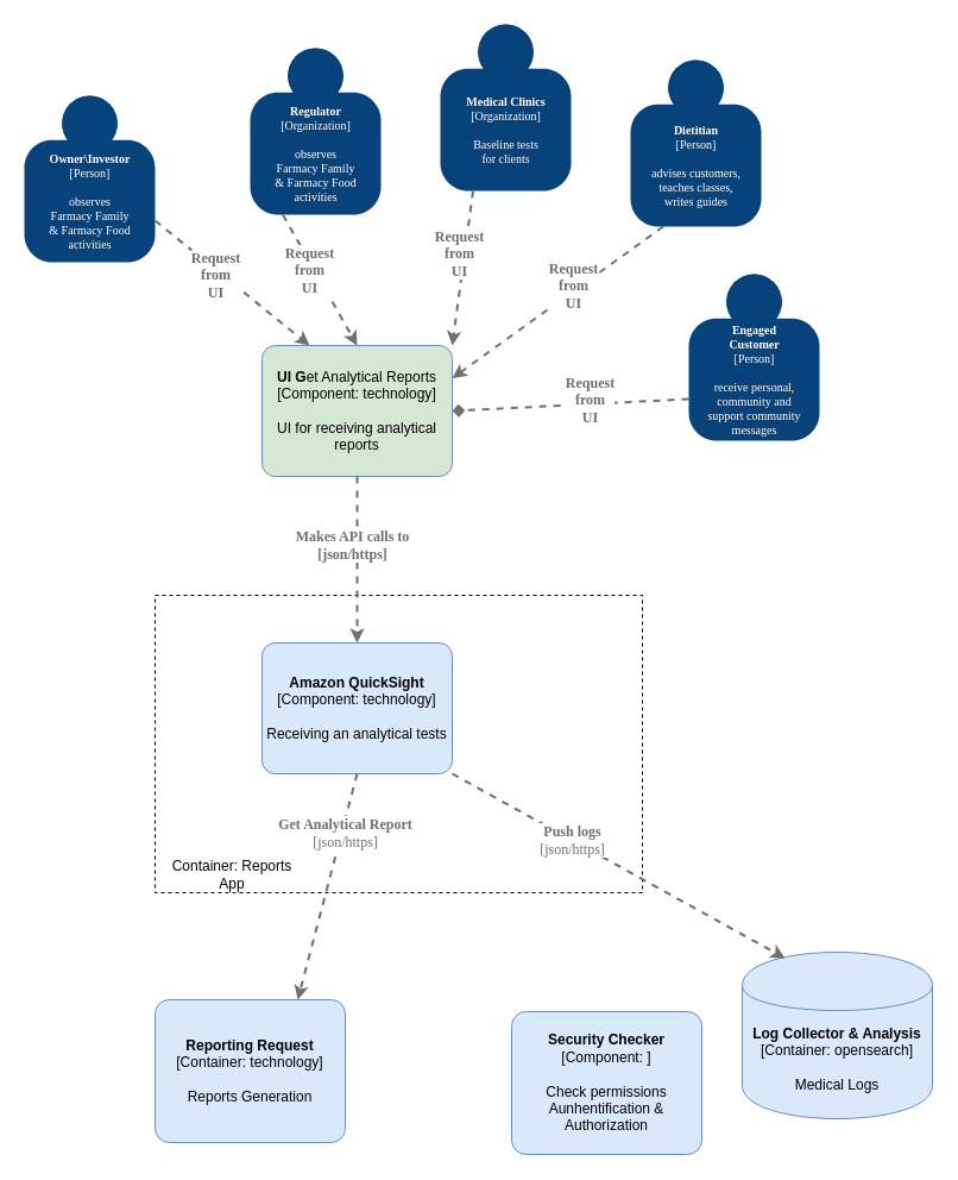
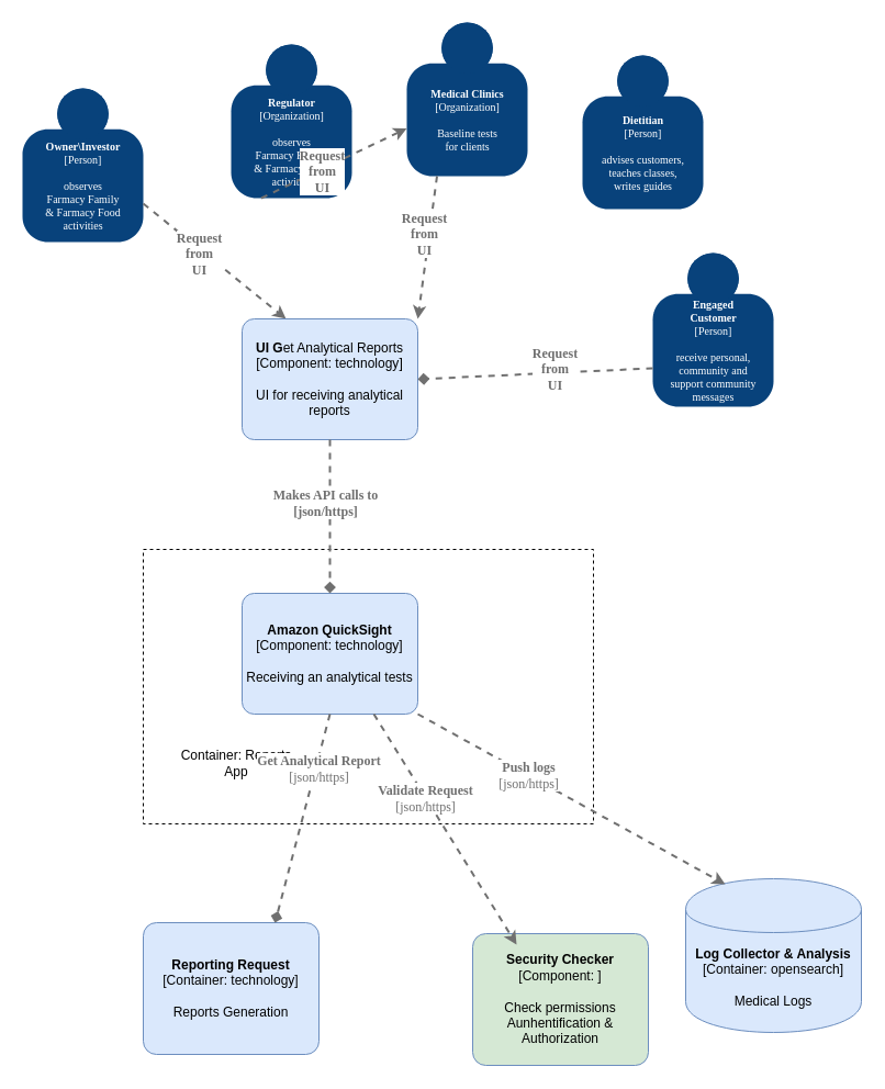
- <mxCell id="13" value="Request&lt;br&gt;from&lt;br&gt;UI" style="endArrow=classic;html=1;rounded=0;fontFamily=PT Mono;fontSize=12;fontColor=#707070;verticalAlign=middle;exitX=0.25;exitY=1;exitDx=0;exitDy=0;exitPerimeter=0;dashed=1;strokeColor=#707070;strokeWidth=2;endFill=1;startFill=0;fontStyle=1;entryX=0.5;entryY=0;entryDx=0;entryDy=0;entryPerimeter=0;" parent="1" source="9" target="15" edge="1"><mxGeometry x="-0.176" y="-3" width="50" height="50" relative="1" as="geometry"><mxPoint x="355" y="410" as="sourcePoint" /><mxPoint x="330" y="540" as="targetPoint" /><mxPoint x="-1" as="offset" /></mxGeometry></mxCell>
+ <mxCell id="13" value="Request&lt;br&gt;from&lt;br&gt;UI" style="endArrow=classic;html=1;rounded=0;fontFamily=PT Mono;fontSize=12;fontColor=#707070;verticalAlign=middle;exitX=0.25;exitY=1;exitDx=0;exitDy=0;exitPerimeter=0;dashed=1;strokeColor=#707070;strokeWidth=2;endFill=1;startFill=0;fontStyle=1;" parent="1" source="9" target="14" edge="1"><mxGeometry x="-0.176" y="-3" width="50" height="50" relative="1" as="geometry"><mxPoint x="355" y="410" as="sourcePoint" /><mxPoint x="330" y="540" as="targetPoint" /><mxPoint x="-1" as="offset" /></mxGeometry></mxCell>
- <mxCell id="21" value="Request&lt;br&gt;from&lt;br&gt;UI" style="endArrow=classic;html=1;rounded=0;fontFamily=PT Mono;fontSize=12;fontColor=#707070;verticalAlign=middle;exitX=0.25;exitY=1;exitDx=0;exitDy=0;exitPerimeter=0;dashed=1;strokeColor=#707070;strokeWidth=2;endFill=1;startFill=0;fontStyle=1;entryX=1;entryY=0.25;entryDx=0;entryDy=0;entryPerimeter=0;" edge="1" parent="1" source="18" target="15"><mxGeometry x="-0.176" y="-3" width="50" height="50" relative="1" as="geometry"><mxPoint x="407.5" y="170" as="sourcePoint" /><mxPoint x="390" y="300" as="targetPoint" /><mxPoint x="-1" as="offset" /></mxGeometry></mxCell>
- <mxCell id="19" value="&lt;b style=&quot;font-size: 10px;&quot;&gt;Engaged&#10;Customer&lt;/b&gt;&lt;div style=&quot;font-size: 10px;&quot;&gt;[Person]&lt;/div&gt;&lt;br style=&quot;font-size: 10px;&quot;&gt;&lt;div style=&quot;font-size: 10px;&quot;&gt;receive personal,&#10;community and&#10;support community&#10;messages&lt;/div&gt;" style="html=1;dashed=0;whitespace=wrap;fillColor=#08427b;strokeColor=none;fontColor=#ffffff;shape=mxgraph.c4.person;align=center;metaEdit=1;points=[[0.5,0,0],[1,0.5,0],[1,0.75,0],[0.75,1,0],[0.5,1,0],[0.25,1,0],[0,0.75,0],[0,0.5,0]];metaData={&quot;c4Type&quot;:{&quot;editable&quot;:false}};fontFamily=PT Mono;fontSize=10;" vertex="1" parent="1"><mxGeometry x="579" y="230" width="110.0" height="140" as="geometry" /></mxCell>
+ <mxCell id="19" value="&lt;b style=&quot;font-size: 10px;&quot;&gt;Engaged&#10;Customer&lt;/b&gt;&lt;div style=&quot;font-size: 10px;&quot;&gt;[Person]&lt;/div&gt;&lt;br style=&quot;font-size: 10px;&quot;&gt;&lt;div style=&quot;font-size: 10px;&quot;&gt;receive personal,&#10;community and&#10;support community&#10;messages&lt;/div&gt;" style="html=1;dashed=0;whitespace=wrap;fillColor=#08427b;strokeColor=none;fontColor=#ffffff;shape=mxgraph.c4.person;align=center;metaEdit=1;points=[[0.5,0,0],[1,0.5,0],[1,0.75,0],[0.75,1,0],[0.5,1,0],[0.25,1,0],[0,0.75,0],[0,0.5,0]];metaData={&quot;c4Type&quot;:{&quot;editable&quot;:false}};fontFamily=PT Mono;fontSize=10;" vertex="1" parent="1"><mxGeometry x="594" y="230" width="110.0" height="140" as="geometry" /></mxCell>
- <mxCell id="15" value="&lt;b&gt;UI G&lt;/b&gt;et Analytical Reports&lt;br&gt;&lt;div&gt;[Component: technology&lt;span&gt;]&lt;/span&gt;&lt;/div&gt;&lt;br&gt;&lt;div&gt;UI for receiving analytical reports&lt;/div&gt;" style="rounded=1;whiteSpace=wrap;html=1;labelBackgroundColor=none;fillColor=#d5e8d4;fontColor=#000000;align=center;arcSize=10;strokeColor=#6c8ebf;points=[[0.25,0,0],[0.5,0,0],[0.75,0,0],[1,0.25,0],[1,0.5,0],[1,0.75,0],[0.75,1,0],[0.5,1,0],[0.25,1,0],[0,0.75,0],[0,0.5,0],[0,0.25,0]];" vertex="1" parent="1"><mxGeometry x="220" y="290" width="160" height="110.0" as="geometry" /></mxCell>
+ <mxCell id="15" value="&lt;b&gt;UI G&lt;/b&gt;et Analytical Reports&lt;br&gt;&lt;div&gt;[Component: technology&lt;span&gt;]&lt;/span&gt;&lt;/div&gt;&lt;br&gt;&lt;div&gt;UI for receiving analytical reports&lt;/div&gt;" style="rounded=1;whiteSpace=wrap;html=1;labelBackgroundColor=none;fillColor=#dae8fc;fontColor=#000000;align=center;arcSize=10;strokeColor=#6c8ebf;points=[[0.25,0,0],[0.5,0,0],[0.75,0,0],[1,0.25,0],[1,0.5,0],[1,0.75,0],[0.75,1,0],[0.5,1,0],[0.25,1,0],[0,0.75,0],[0,0.5,0],[0,0.25,0]];" vertex="1" parent="1"><mxGeometry x="220" y="290" width="160" height="110.0" as="geometry" /></mxCell>
- <mxCell id="16" value="Makes API calls to&lt;br&gt;[json/https]" style="endArrow=classic;html=1;rounded=0;fontFamily=PT Mono;fontSize=12;fontColor=#707070;verticalAlign=middle;exitX=0.5;exitY=1;exitDx=0;exitDy=0;exitPerimeter=0;dashed=1;strokeColor=#707070;strokeWidth=2;endFill=1;startFill=0;fontStyle=1;entryX=0.5;entryY=0;entryDx=0;entryDy=0;entryPerimeter=0;" edge="1" parent="1" source="15" target="6"><mxGeometry x="-0.176" y="-3" width="50" height="50" relative="1" as="geometry"><mxPoint x="335" y="220" as="sourcePoint" /><mxPoint x="238.793" y="310" as="targetPoint" /><mxPoint x="-1" as="offset" /></mxGeometry></mxCell>
+ <mxCell id="16" value="Makes API calls to&lt;br&gt;[json/https]" style="endArrow=diamond;html=1;rounded=0;fontFamily=PT Mono;fontSize=12;fontColor=#707070;verticalAlign=middle;exitX=0.5;exitY=1;exitDx=0;exitDy=0;exitPerimeter=0;dashed=1;strokeColor=#707070;strokeWidth=2;endFill=1;startFill=0;fontStyle=1;entryX=0.5;entryY=0;entryDx=0;entryDy=0;entryPerimeter=0;" edge="1" parent="1" source="15" target="6"><mxGeometry x="-0.176" y="-3" width="50" height="50" relative="1" as="geometry"><mxPoint x="335" y="220" as="sourcePoint" /><mxPoint x="238.793" y="310" as="targetPoint" /><mxPoint x="-1" as="offset" /></mxGeometry></mxCell>
- <mxCell id="3" value="Container: Reports&lt;br&gt;App" style="text;html=1;strokeColor=none;fillColor=none;align=center;verticalAlign=middle;whiteSpace=wrap;rounded=0;" parent="1" vertex="1"><mxGeometry x="130" y="720" width="130" height="30" as="geometry" /></mxCell>
+ <mxCell id="3" value="Container: Reports&lt;br&gt;App" style="text;html=1;strokeColor=none;fillColor=none;align=center;verticalAlign=middle;whiteSpace=wrap;rounded=0;" parent="1" vertex="1"><mxGeometry x="150" y="680" width="130" height="30" as="geometry" /></mxCell>
+ <mxCell id="17" value="&lt;div style=&quot;text-align: left&quot;&gt;&lt;div style=&quot;text-align: center&quot;&gt;&lt;b&gt;Validate Request&lt;/b&gt;&lt;/div&gt;&lt;div style=&quot;text-align: center&quot;&gt;[json/https]&lt;/div&gt;&lt;/div&gt;" style="edgeStyle=none;rounded=0;html=1;jettySize=auto;orthogonalLoop=1;strokeColor=#707070;strokeWidth=2;fontColor=#707070;jumpStyle=none;dashed=1;metaEdit=1;metaData={&quot;c4Type&quot;:{&quot;editable&quot;:false}};fontFamily=PT Mono;fontSize=12;startArrow=none;startFill=0;endArrow=classic;endFill=1;verticalAlign=middle;exitX=0.75;exitY=1;exitDx=0;exitDy=0;exitPerimeter=0;entryX=0.25;entryY=0.083;entryDx=0;entryDy=0;entryPerimeter=0;" edge="1" parent="1" source="6" target="5"><mxGeometry x="-0.273" width="160" relative="1" as="geometry"><mxPoint x="310" y="660" as="sourcePoint" /><mxPoint x="280" y="850" as="targetPoint" /><mxPoint as="offset" /></mxGeometry></mxCell>
- <mxCell id="8" value="&lt;div style=&quot;text-align: left&quot;&gt;&lt;div style=&quot;text-align: center&quot;&gt;&lt;b&gt;Get Analytical Report&lt;/b&gt;&lt;/div&gt;&lt;div style=&quot;text-align: center&quot;&gt;[json/https]&lt;/div&gt;&lt;/div&gt;" style="edgeStyle=none;rounded=0;html=1;jettySize=auto;orthogonalLoop=1;strokeColor=#707070;strokeWidth=2;fontColor=#707070;jumpStyle=none;dashed=1;metaEdit=1;metaData={&quot;c4Type&quot;:{&quot;editable&quot;:false}};fontFamily=PT Mono;fontSize=12;startArrow=none;startFill=0;endArrow=classic;endFill=1;verticalAlign=middle;exitX=0.5;exitY=1;exitDx=0;exitDy=0;exitPerimeter=0;entryX=0.75;entryY=0;entryDx=0;entryDy=0;entryPerimeter=0;" parent="1" source="6" edge="1" target="7"><mxGeometry x="-0.482" y="3" width="160" relative="1" as="geometry"><mxPoint x="340" y="650" as="sourcePoint" /><mxPoint x="340" y="800" as="targetPoint" /><mxPoint as="offset" /></mxGeometry></mxCell>
+ <mxCell id="8" value="&lt;div style=&quot;text-align: left&quot;&gt;&lt;div style=&quot;text-align: center&quot;&gt;&lt;b&gt;Get Analytical Report&lt;/b&gt;&lt;/div&gt;&lt;div style=&quot;text-align: center&quot;&gt;[json/https]&lt;/div&gt;&lt;/div&gt;" style="edgeStyle=none;rounded=0;html=1;jettySize=auto;orthogonalLoop=1;strokeColor=#707070;strokeWidth=2;fontColor=#707070;jumpStyle=none;dashed=1;metaEdit=1;metaData={&quot;c4Type&quot;:{&quot;editable&quot;:false}};fontFamily=PT Mono;fontSize=12;startArrow=none;startFill=0;endArrow=diamond;endFill=1;verticalAlign=middle;exitX=0.5;exitY=1;exitDx=0;exitDy=0;exitPerimeter=0;entryX=0.75;entryY=0;entryDx=0;entryDy=0;entryPerimeter=0;" parent="1" source="6" edge="1" target="7"><mxGeometry x="-0.482" y="3" width="160" relative="1" as="geometry"><mxPoint x="340" y="650" as="sourcePoint" /><mxPoint x="340" y="800" as="targetPoint" /><mxPoint as="offset" /></mxGeometry></mxCell>
- <mxCell id="5" value="&lt;b&gt;Security Checker&lt;/b&gt;&lt;br&gt;&lt;div&gt;[Component:&amp;nbsp;&lt;span&gt;]&lt;/span&gt;&lt;/div&gt;&lt;br&gt;&lt;div&gt;Check permissions&lt;br&gt;Aunhentification &amp;amp; Authorization&lt;/div&gt;" style="rounded=1;whiteSpace=wrap;html=1;labelBackgroundColor=none;fillColor=#dae8fc;fontColor=#000000;align=center;arcSize=10;strokeColor=#6c8ebf;points=[[0.25,0,0],[0.5,0,0],[0.75,0,0],[1,0.25,0],[1,0.5,0],[1,0.75,0],[0.75,1,0],[0.5,1,0],[0.25,1,0],[0,0.75,0],[0,0.5,0],[0,0.25,0]];" parent="1" vertex="1"><mxGeometry x="430" y="850" width="160" height="120" as="geometry" /></mxCell>
+ <mxCell id="5" value="&lt;b&gt;Security Checker&lt;/b&gt;&lt;br&gt;&lt;div&gt;[Component:&amp;nbsp;&lt;span&gt;]&lt;/span&gt;&lt;/div&gt;&lt;br&gt;&lt;div&gt;Check permissions&lt;br&gt;Aunhentification &amp;amp; Authorization&lt;/div&gt;" style="rounded=1;whiteSpace=wrap;html=1;labelBackgroundColor=none;fillColor=#d5e8d4;fontColor=#000000;align=center;arcSize=10;strokeColor=#6c8ebf;points=[[0.25,0,0],[0.5,0,0],[0.75,0,0],[1,0.25,0],[1,0.5,0],[1,0.75,0],[0.75,1,0],[0.5,1,0],[0.25,1,0],[0,0.75,0],[0,0.5,0],[0,0.25,0]];" parent="1" vertex="1"><mxGeometry x="430" y="850" width="160" height="120" as="geometry" /></mxCell>
